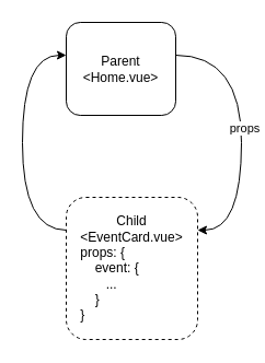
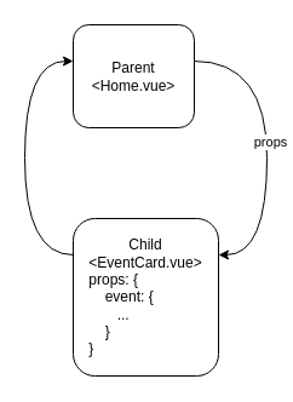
- <mxCell id="6" value="Child&lt;br&gt;&amp;lt;EventCard.vue&amp;gt;&lt;br&gt;&lt;div style=&quot;text-align: left&quot;&gt;&lt;span&gt;props: {&lt;/span&gt;&lt;/div&gt;&lt;div style=&quot;text-align: left&quot;&gt;&lt;span&gt;&amp;nbsp; &amp;nbsp; event: {&lt;/span&gt;&lt;/div&gt;&lt;div style=&quot;text-align: left&quot;&gt;&lt;span&gt;&amp;nbsp; &amp;nbsp; &amp;nbsp; &amp;nbsp;...&amp;nbsp;&lt;/span&gt;&lt;/div&gt;&lt;div style=&quot;text-align: left&quot;&gt;&lt;span&gt;&amp;nbsp; &amp;nbsp; }&lt;/span&gt;&lt;/div&gt;&lt;div style=&quot;text-align: left&quot;&gt;&lt;span&gt;}&lt;/span&gt;&lt;/div&gt;" style="rounded=1;whiteSpace=wrap;html=1;dashed=1;" vertex="1" parent="1"><mxGeometry x="60" y="180" width="120" height="130" as="geometry" /></mxCell>
+ <mxCell id="6" value="Child&lt;br&gt;&amp;lt;EventCard.vue&amp;gt;&lt;br&gt;&lt;div style=&quot;text-align: left&quot;&gt;&lt;span&gt;props: {&lt;/span&gt;&lt;/div&gt;&lt;div style=&quot;text-align: left&quot;&gt;&lt;span&gt;&amp;nbsp; &amp;nbsp; event: {&lt;/span&gt;&lt;/div&gt;&lt;div style=&quot;text-align: left&quot;&gt;&lt;span&gt;&amp;nbsp; &amp;nbsp; &amp;nbsp; &amp;nbsp;...&amp;nbsp;&lt;/span&gt;&lt;/div&gt;&lt;div style=&quot;text-align: left&quot;&gt;&lt;span&gt;&amp;nbsp; &amp;nbsp; }&lt;/span&gt;&lt;/div&gt;&lt;div style=&quot;text-align: left&quot;&gt;&lt;span&gt;}&lt;/span&gt;&lt;/div&gt;" style="rounded=1;whiteSpace=wrap;html=1;" vertex="1" parent="1"><mxGeometry x="60" y="180" width="120" height="130" as="geometry" /></mxCell>
